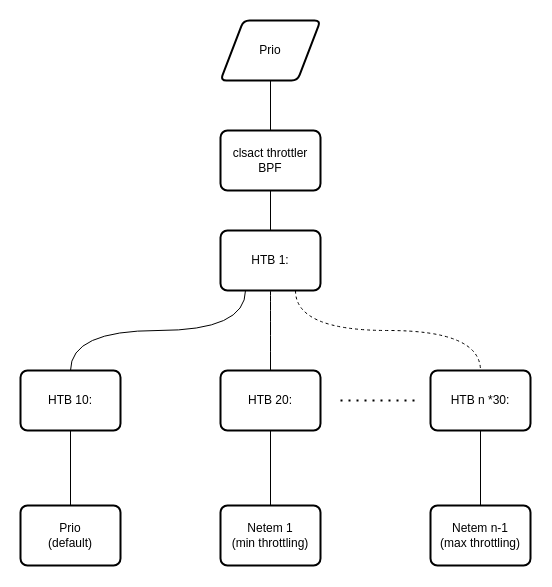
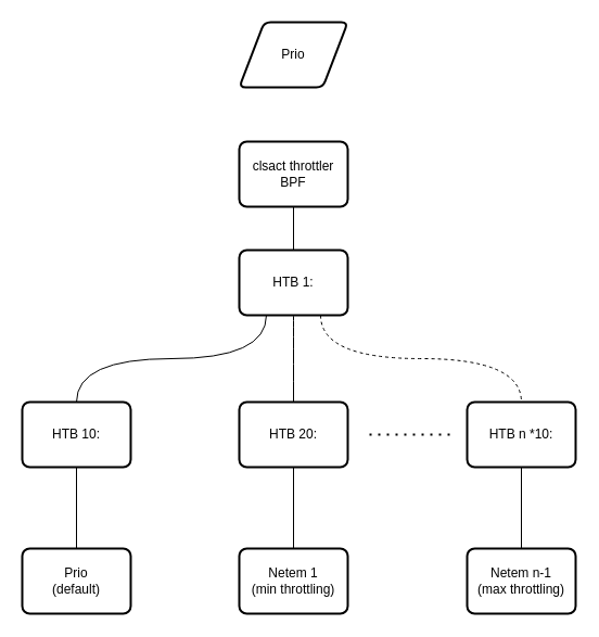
- <mxCell id="2" style="edgeStyle=orthogonalEdgeStyle;rounded=0;orthogonalLoop=1;jettySize=auto;html=1;exitX=0.5;exitY=1;exitDx=0;exitDy=0;entryX=0.5;entryY=0;entryDx=0;entryDy=0;endArrow=none;endFill=0;" edge="1" parent="1" source="3" target="5"><mxGeometry relative="1" as="geometry" /></mxCell>
- <mxCell id="15" value="HTB n *30:" style="rounded=1;whiteSpace=wrap;html=1;absoluteArcSize=1;arcSize=14;strokeWidth=2;" vertex="1" parent="1"><mxGeometry x="430" y="370" width="100" height="60" as="geometry" /></mxCell>
+ <mxCell id="15" value="HTB n *10:" style="rounded=1;whiteSpace=wrap;html=1;absoluteArcSize=1;arcSize=14;strokeWidth=2;" vertex="1" parent="1"><mxGeometry x="430" y="370" width="100" height="60" as="geometry" /></mxCell>
